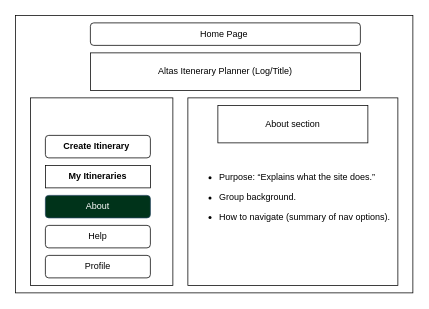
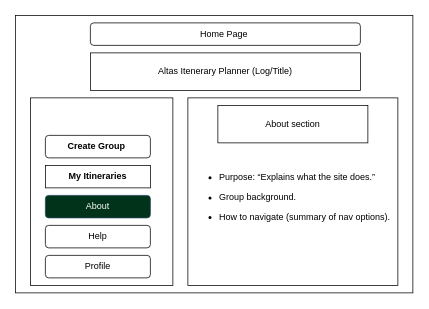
- <mxCell id="10" value="&lt;b&gt;Create Itinerary&amp;nbsp;&lt;/b&gt;" style="rounded=1;whiteSpace=wrap;html=1;" vertex="1" parent="1"><mxGeometry x="60" y="180" width="140" height="30" as="geometry" /></mxCell>
+ <mxCell id="10" value="&lt;b&gt;Create Group&amp;nbsp;&lt;/b&gt;" style="rounded=1;whiteSpace=wrap;html=1;" vertex="1" parent="1"><mxGeometry x="60" y="180" width="140" height="30" as="geometry" /></mxCell>
